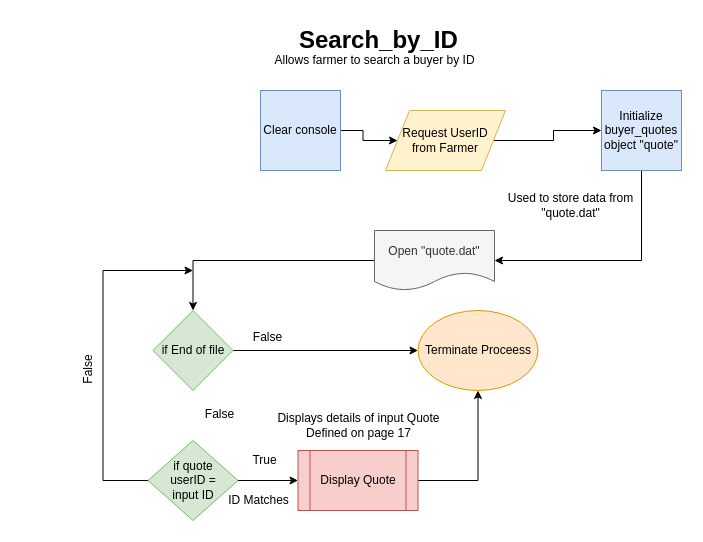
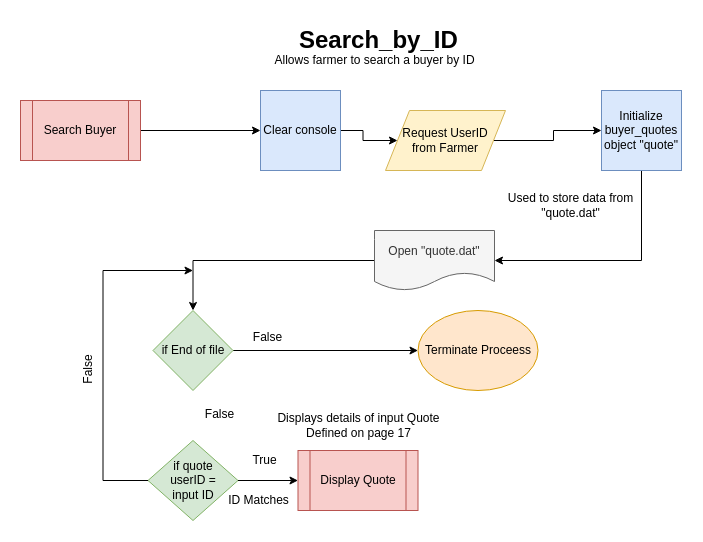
+ <mxCell id="3" value="Search Buyer" style="shape=process;whiteSpace=wrap;html=1;backgroundOutline=1;fillColor=#f8cecc;strokeColor=#b85450;" parent="1" vertex="1"><mxGeometry x="20" y="100" width="120" height="60" as="geometry" /></mxCell>
+ <mxCell id="2" style="edgeStyle=orthogonalEdgeStyle;rounded=0;orthogonalLoop=1;jettySize=auto;html=1;entryX=0;entryY=0.5;entryDx=0;entryDy=0;" parent="1" source="3" target="5" edge="1"><mxGeometry relative="1" as="geometry" /></mxCell>
- <mxCell id="17" style="edgeStyle=orthogonalEdgeStyle;rounded=0;orthogonalLoop=1;jettySize=auto;html=1;entryX=0.5;entryY=1;entryDx=0;entryDy=0;" parent="1" source="18" target="19" edge="1"><mxGeometry relative="1" as="geometry"><Array as="points"><mxPoint x="477.5" y="480" /></Array></mxGeometry></mxCell>
